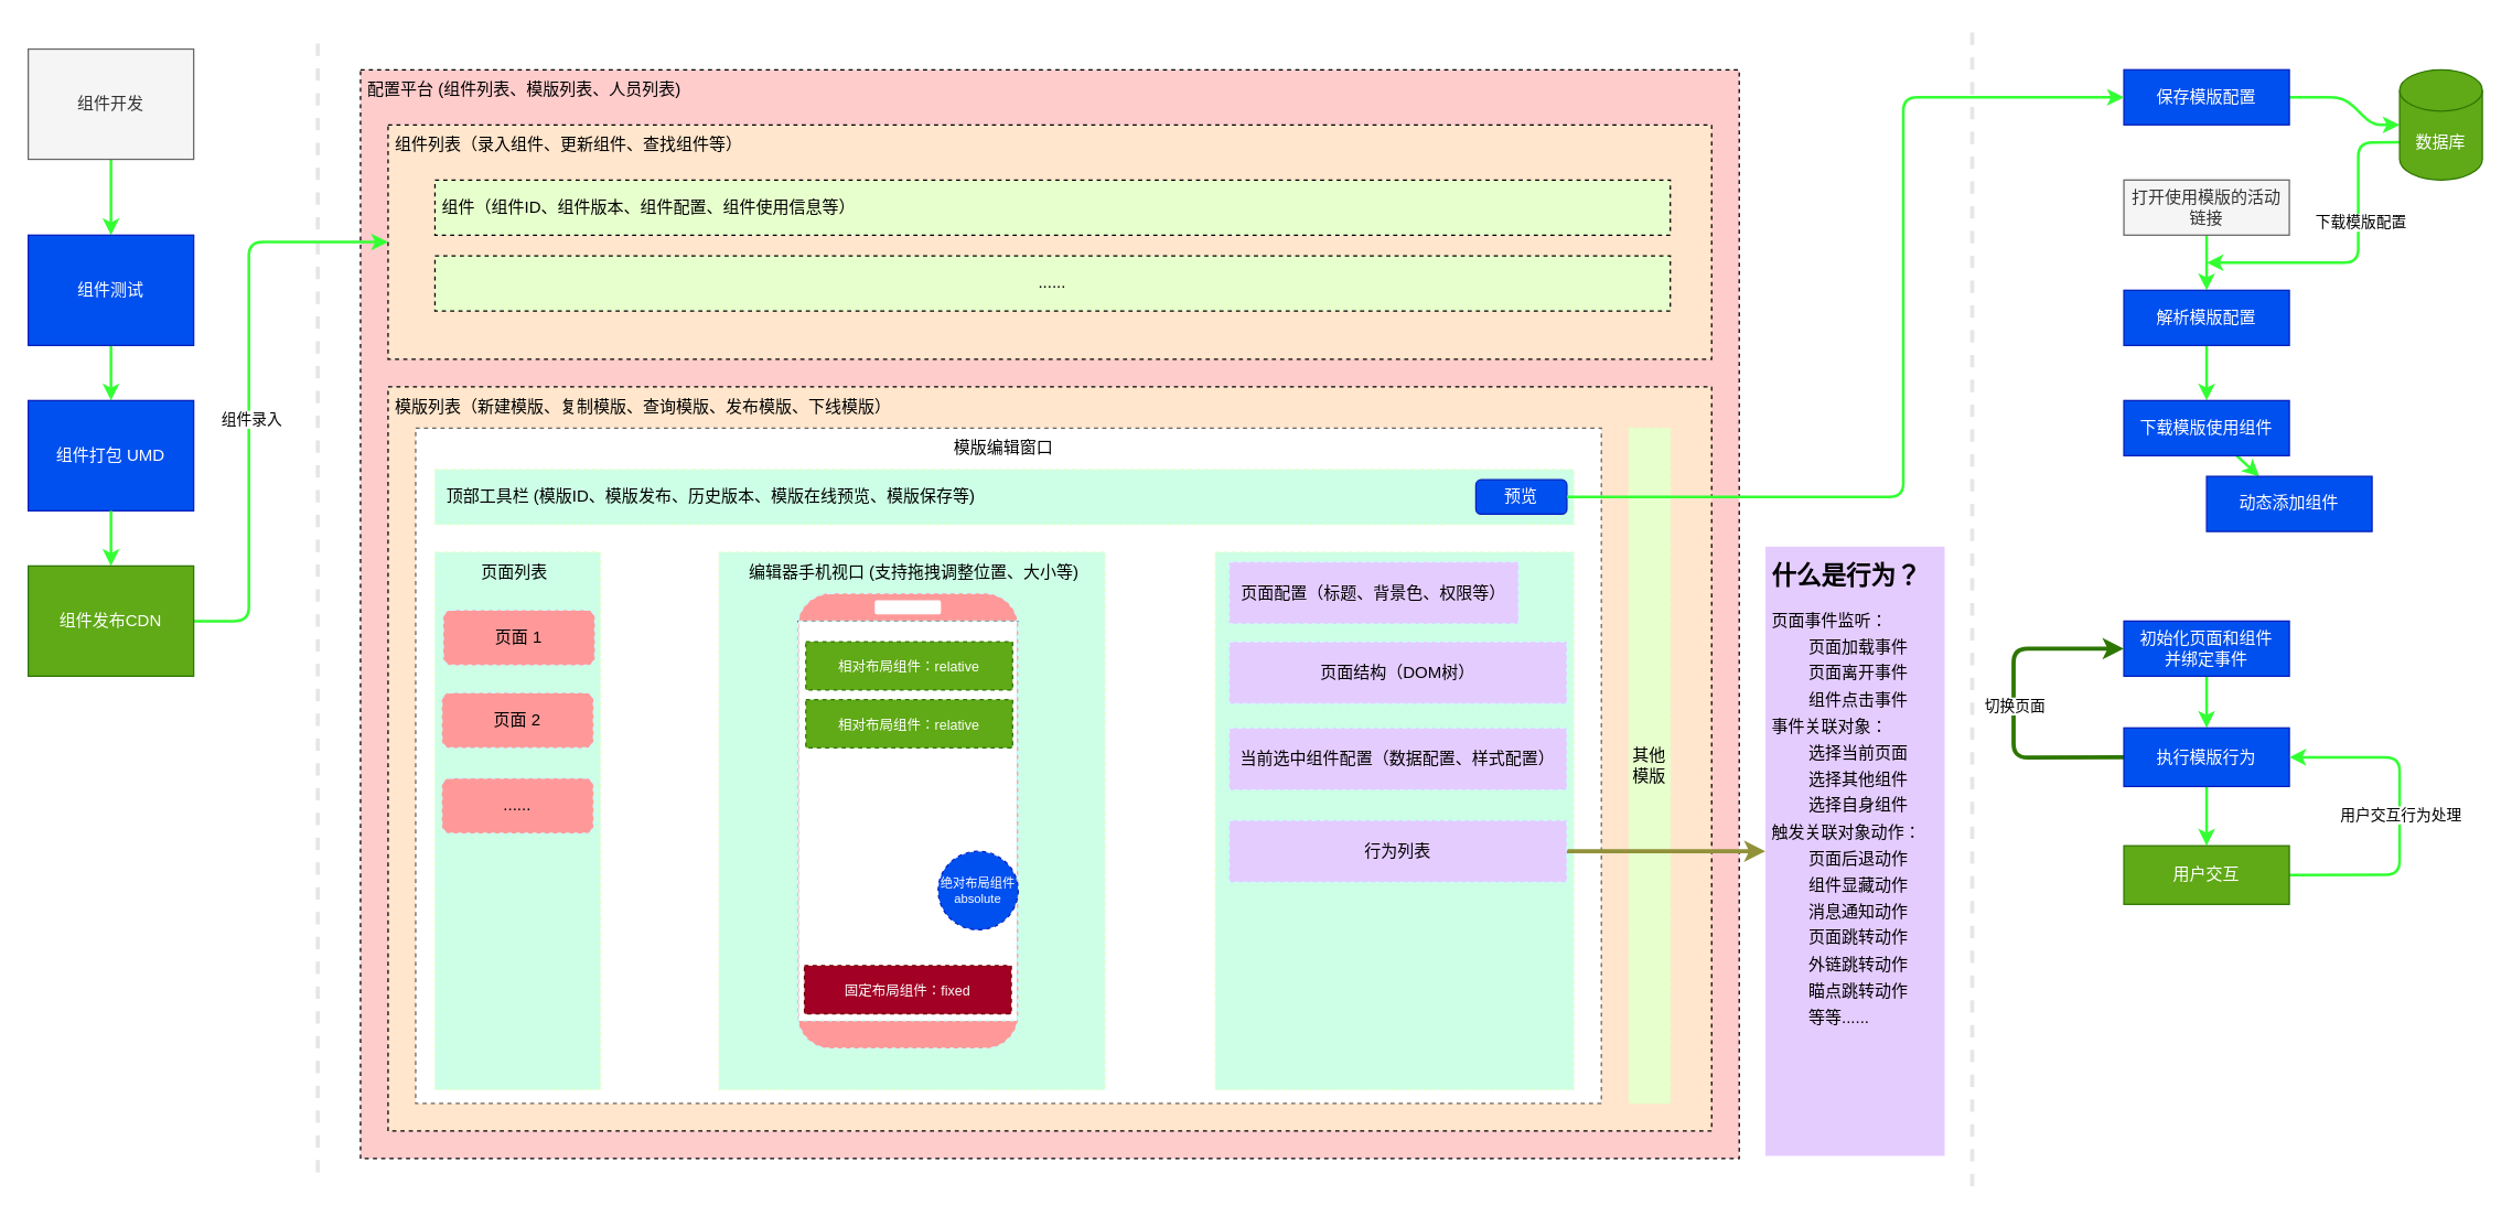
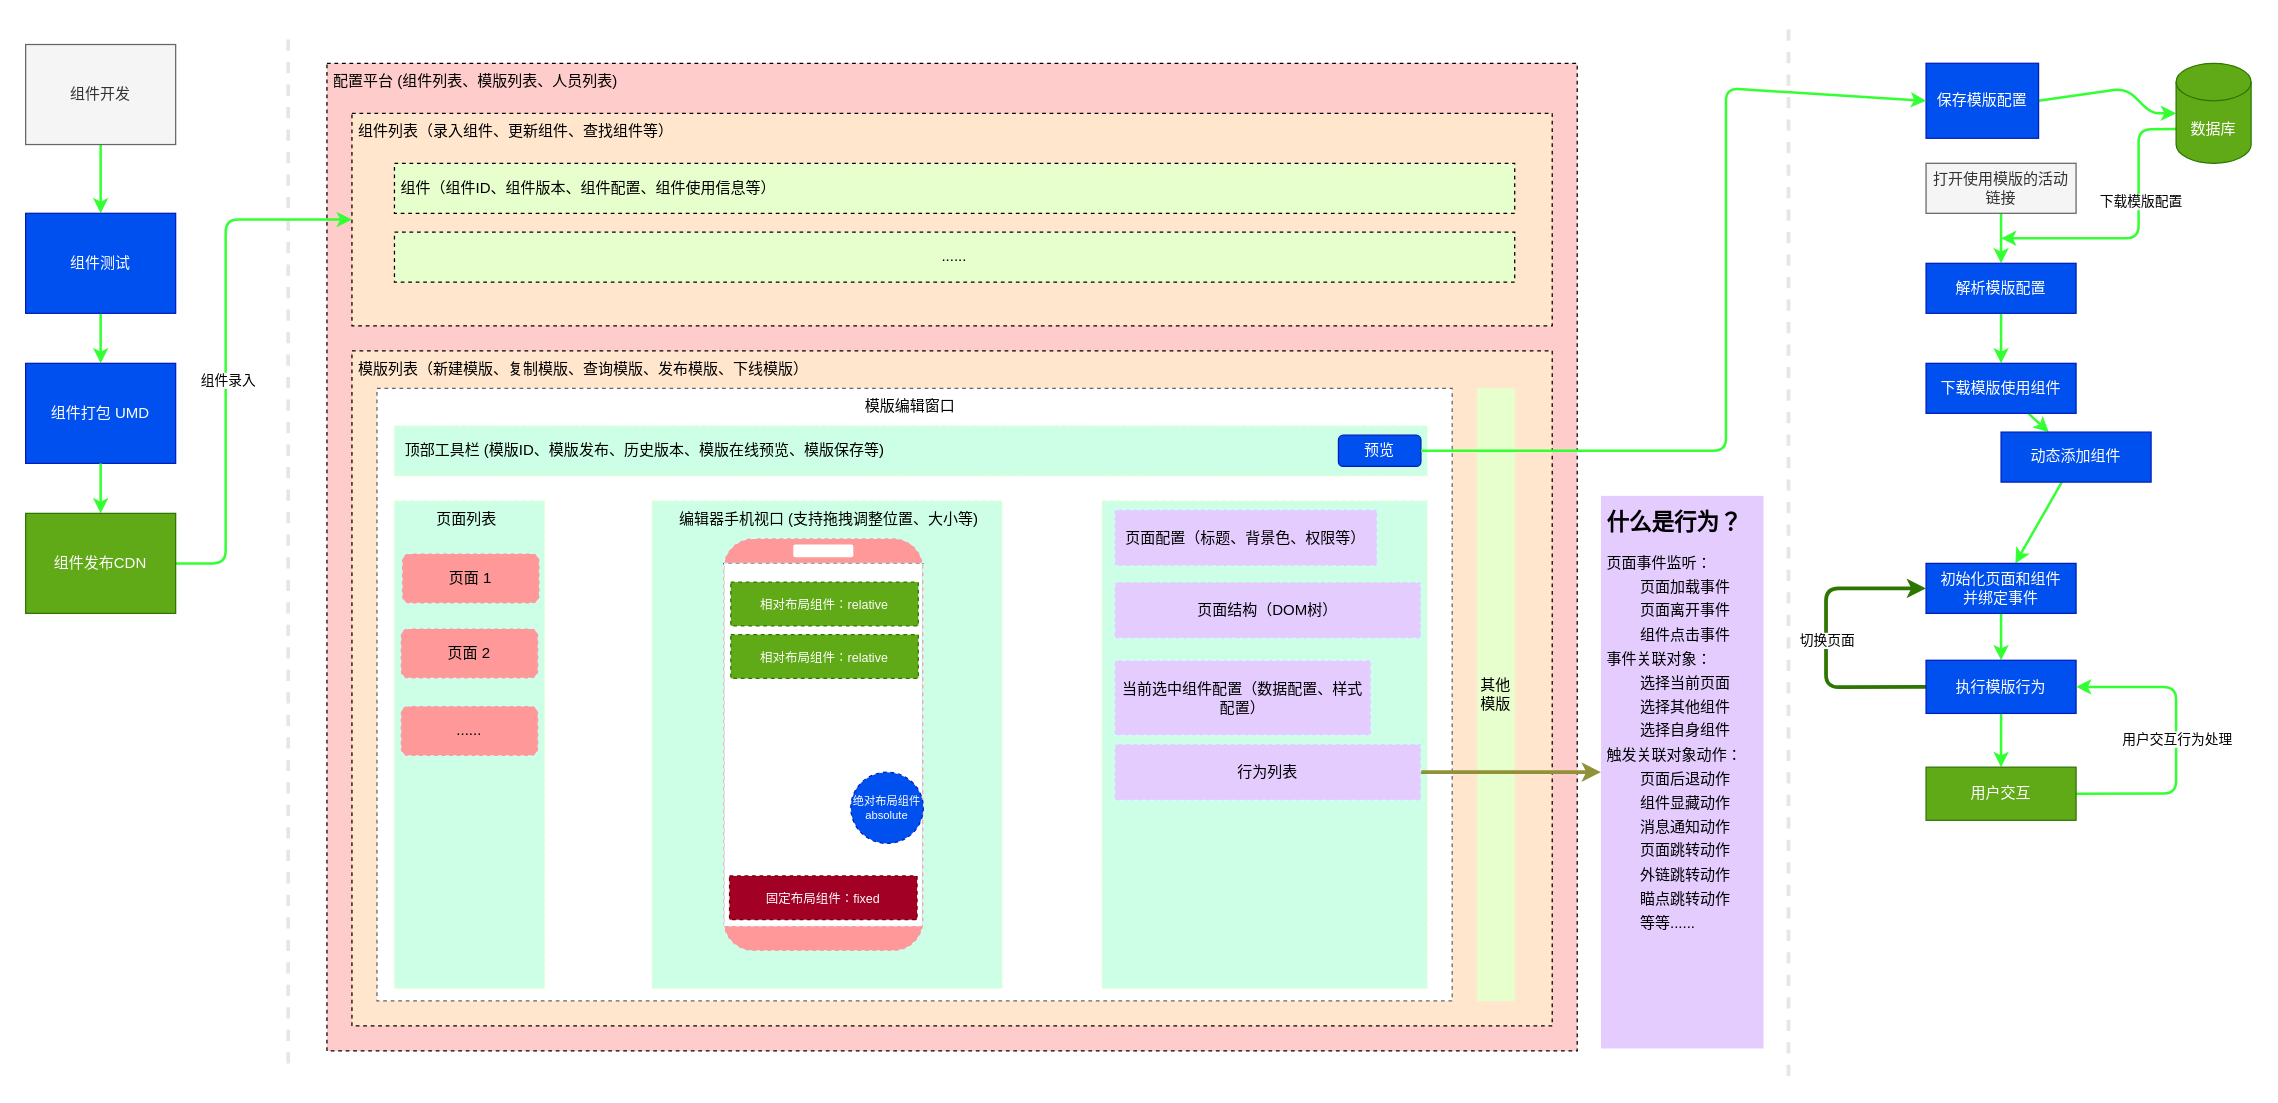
- <mxCell id="47" value="保存模版配置" style="rounded=0;whiteSpace=wrap;html=1;fillColor=#0050ef;fontColor=#ffffff;strokeColor=#001DBC;" parent="1" vertex="1"><mxGeometry x="1540" y="50" width="120" height="40" as="geometry" /></mxCell>
+ <mxCell id="47" value="保存模版配置" style="rounded=0;whiteSpace=wrap;html=1;fillColor=#0050ef;fontColor=#ffffff;strokeColor=#001DBC;" parent="1" vertex="1"><mxGeometry x="1540" y="50" width="90" height="60" as="geometry" /></mxCell>
+ <mxCell id="59" value="" style="edgeStyle=none;html=1;strokeColor=#33FF33;strokeWidth=2;" parent="1" source="60" target="62" edge="1"><mxGeometry relative="1" as="geometry" /></mxCell>
- <mxCell id="36" value="当前选中组件配置（数据配置、样式配置）" style="rounded=0;whiteSpace=wrap;html=1;dashed=1;strokeColor=#CCFFFF;fontColor=#000000;fillColor=#E5CCFF;" parent="1" vertex="1"><mxGeometry x="891" y="527.5" width="245" height="45" as="geometry" /></mxCell>
+ <mxCell id="36" value="当前选中组件配置（数据配置、样式配置）" style="rounded=0;whiteSpace=wrap;html=1;dashed=1;strokeColor=#CCFFFF;fontColor=#000000;fillColor=#E5CCFF;" parent="1" vertex="1"><mxGeometry x="891" y="527.5" width="205" height="60" as="geometry" /></mxCell>
